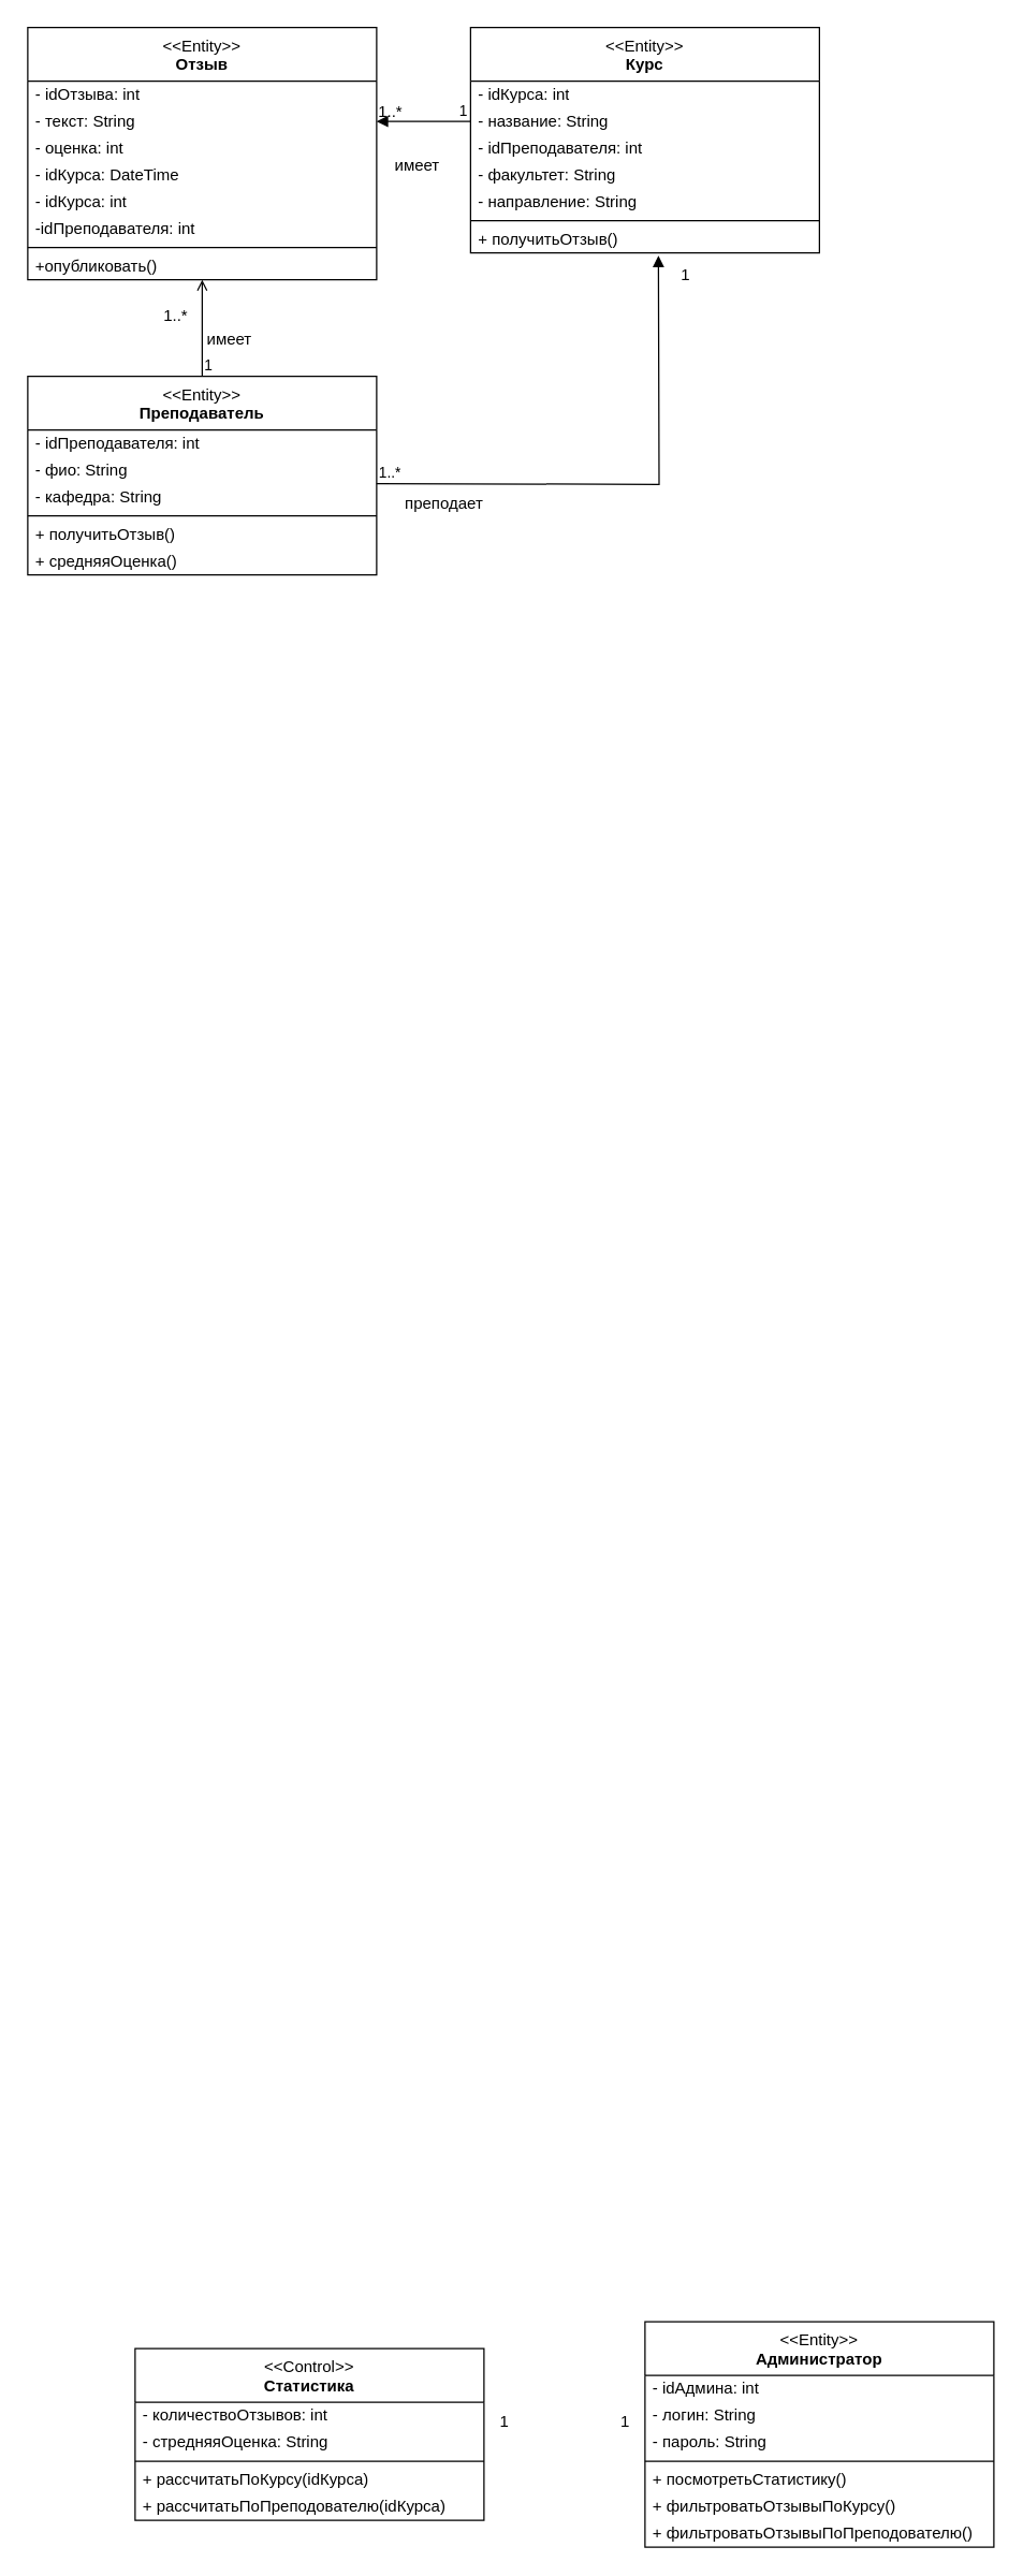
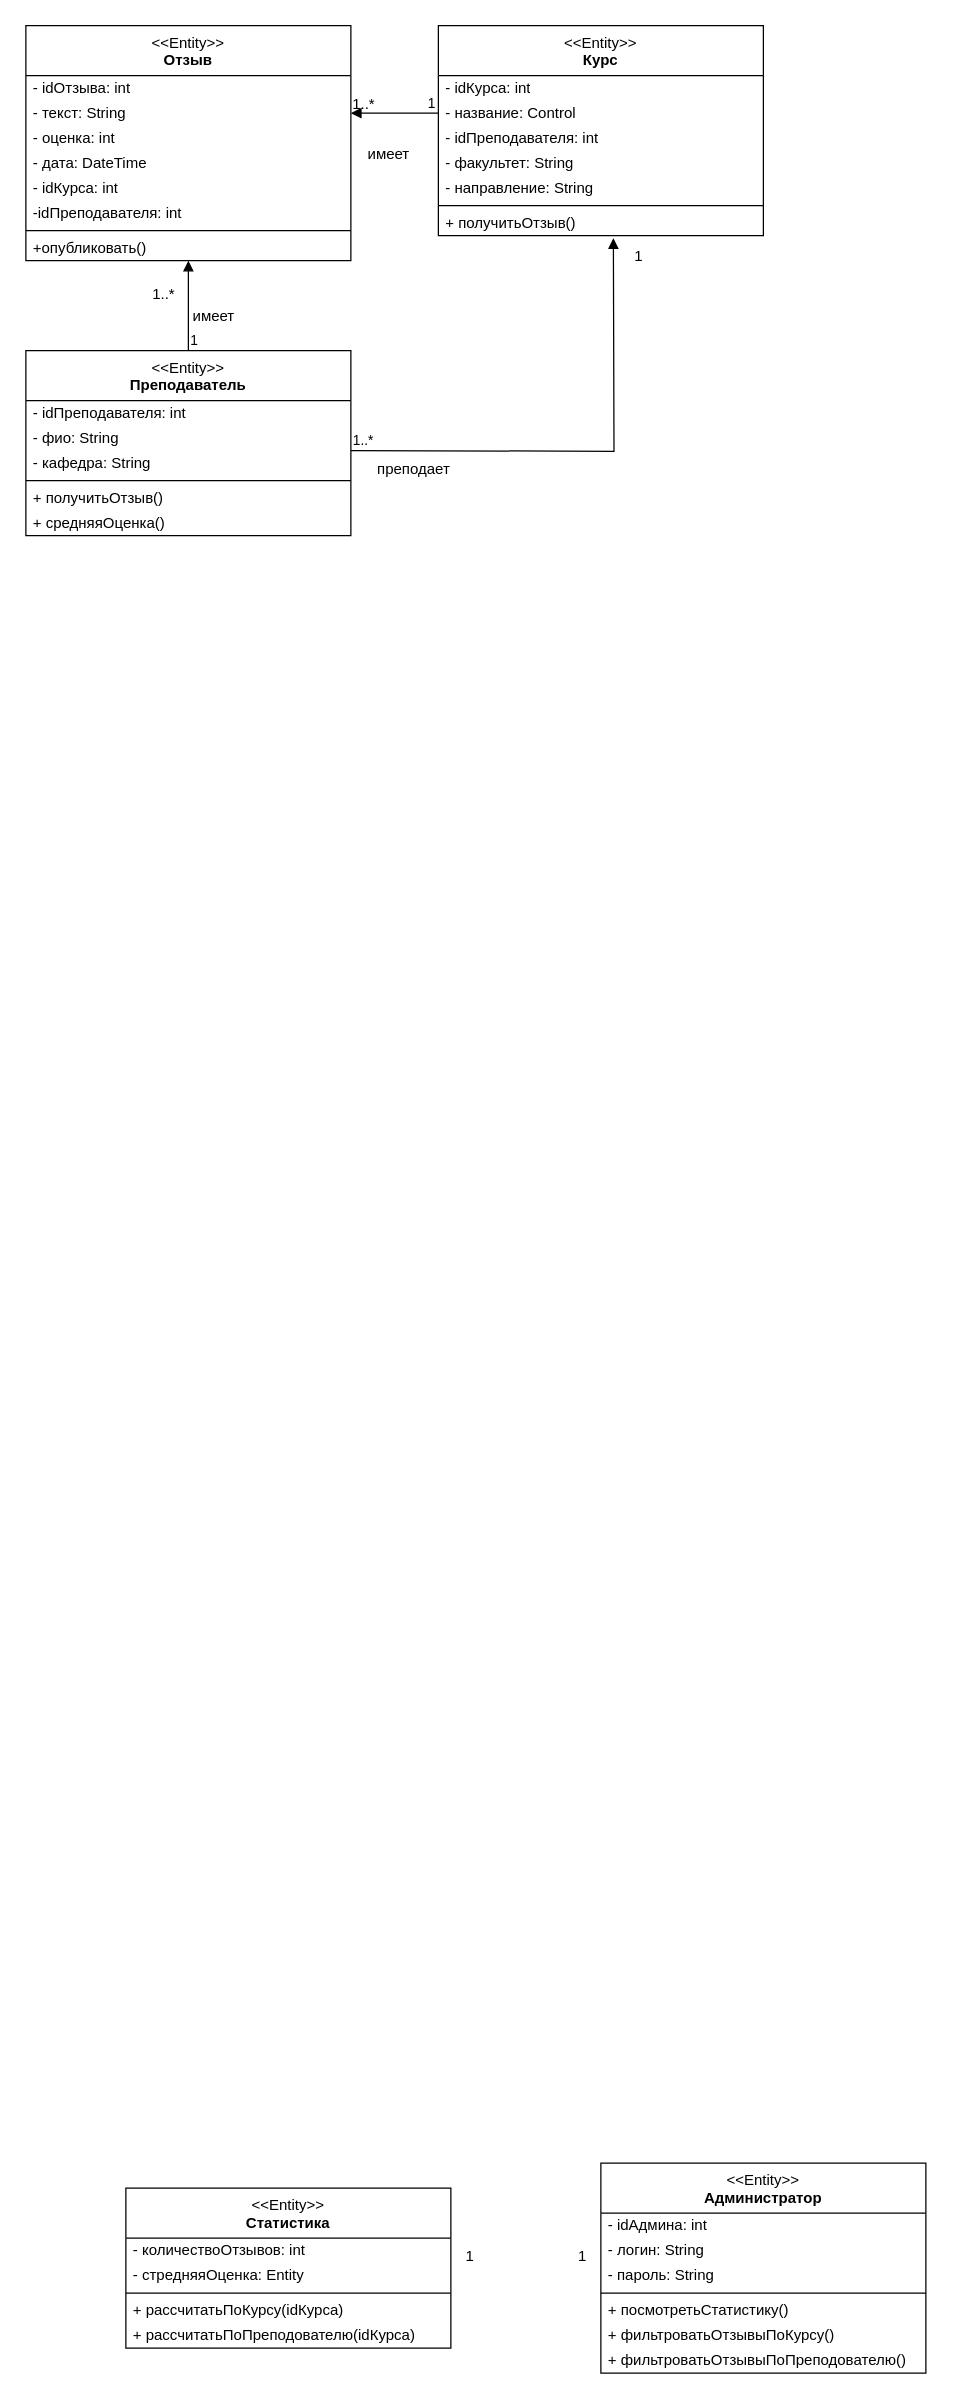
- <mxCell id="13" value="&lt;div&gt;- название: String&lt;/div&gt;" style="text;html=1;strokeColor=none;fillColor=none;align=left;verticalAlign=middle;spacingLeft=4;spacingRight=4;overflow=hidden;rotatable=0;points=[[0,0.5],[1,0.5]];portConstraint=eastwest;whiteSpace=wrap;swimlaneFillColor=default;" parent="11" vertex="1"><mxGeometry y="60" width="260" height="20" as="geometry" /></mxCell>
+ <mxCell id="13" value="&lt;div&gt;- название: Control&lt;/div&gt;" style="text;html=1;strokeColor=none;fillColor=none;align=left;verticalAlign=middle;spacingLeft=4;spacingRight=4;overflow=hidden;rotatable=0;points=[[0,0.5],[1,0.5]];portConstraint=eastwest;whiteSpace=wrap;swimlaneFillColor=default;" parent="11" vertex="1"><mxGeometry y="60" width="260" height="20" as="geometry" /></mxCell>
- <mxCell id="6" value="&lt;div&gt;- idКурса: DateTime&lt;/div&gt;" style="text;html=1;strokeColor=none;fillColor=none;align=left;verticalAlign=middle;spacingLeft=4;spacingRight=4;overflow=hidden;rotatable=0;points=[[0,0.5],[1,0.5]];portConstraint=eastwest;whiteSpace=wrap;swimlaneFillColor=default;" parent="2" vertex="1"><mxGeometry y="100" width="260" height="20" as="geometry" /></mxCell>
+ <mxCell id="6" value="&lt;div&gt;- дата: DateTime&lt;/div&gt;" style="text;html=1;strokeColor=none;fillColor=none;align=left;verticalAlign=middle;spacingLeft=4;spacingRight=4;overflow=hidden;rotatable=0;points=[[0,0.5],[1,0.5]];portConstraint=eastwest;whiteSpace=wrap;swimlaneFillColor=default;" parent="2" vertex="1"><mxGeometry y="100" width="260" height="20" as="geometry" /></mxCell>
- <mxCell id="44" value="" style="endArrow=open;endFill=1;html=1;edgeStyle=orthogonalEdgeStyle;align=left;verticalAlign=top;rounded=0;exitX=0.5;exitY=0;exitDx=0;exitDy=0;entryX=0.5;entryY=1;entryDx=0;entryDy=0;entryPerimeter=0;" parent="1" source="19" target="10" edge="1"><mxGeometry x="-1" relative="1" as="geometry"><mxPoint x="160" y="250" as="sourcePoint" /><mxPoint x="320" y="250" as="targetPoint" /></mxGeometry></mxCell>
+ <mxCell id="44" value="" style="endArrow=block;endFill=1;html=1;edgeStyle=orthogonalEdgeStyle;align=left;verticalAlign=top;rounded=0;exitX=0.5;exitY=0;exitDx=0;exitDy=0;entryX=0.5;entryY=1;entryDx=0;entryDy=0;entryPerimeter=0;" parent="1" source="19" target="10" edge="1"><mxGeometry x="-1" relative="1" as="geometry"><mxPoint x="160" y="250" as="sourcePoint" /><mxPoint x="320" y="250" as="targetPoint" /></mxGeometry></mxCell>
- <mxCell id="34" value="&amp;lt;&amp;lt;Control&amp;gt;&amp;gt;&lt;br&gt;&lt;b&gt;Статистика&lt;/b&gt;" style="swimlane;fontStyle=0;align=center;verticalAlign=top;childLayout=stackLayout;horizontal=1;startSize=40;horizontalStack=0;resizeParent=1;resizeParentMax=0;resizeLast=0;collapsible=0;marginBottom=0;html=1;whiteSpace=wrap;swimlaneFillColor=default;" parent="1" vertex="1"><mxGeometry x="100" y="1750" width="260" height="128" as="geometry" /></mxCell>
+ <mxCell id="34" value="&amp;lt;&amp;lt;Entity&amp;gt;&amp;gt;&lt;br&gt;&lt;b&gt;Статистика&lt;/b&gt;" style="swimlane;fontStyle=0;align=center;verticalAlign=top;childLayout=stackLayout;horizontal=1;startSize=40;horizontalStack=0;resizeParent=1;resizeParentMax=0;resizeLast=0;collapsible=0;marginBottom=0;html=1;whiteSpace=wrap;swimlaneFillColor=default;" parent="1" vertex="1"><mxGeometry x="100" y="1750" width="260" height="128" as="geometry" /></mxCell>
- <mxCell id="36" value="- стредняяОценка: String" style="text;html=1;strokeColor=none;fillColor=none;align=left;verticalAlign=middle;spacingLeft=4;spacingRight=4;overflow=hidden;rotatable=0;points=[[0,0.5],[1,0.5]];portConstraint=eastwest;whiteSpace=wrap;swimlaneFillColor=default;" parent="34" vertex="1"><mxGeometry y="60" width="260" height="20" as="geometry" /></mxCell>
+ <mxCell id="36" value="- стредняяОценка: Entity" style="text;html=1;strokeColor=none;fillColor=none;align=left;verticalAlign=middle;spacingLeft=4;spacingRight=4;overflow=hidden;rotatable=0;points=[[0,0.5],[1,0.5]];portConstraint=eastwest;whiteSpace=wrap;swimlaneFillColor=default;" parent="34" vertex="1"><mxGeometry y="60" width="260" height="20" as="geometry" /></mxCell>
